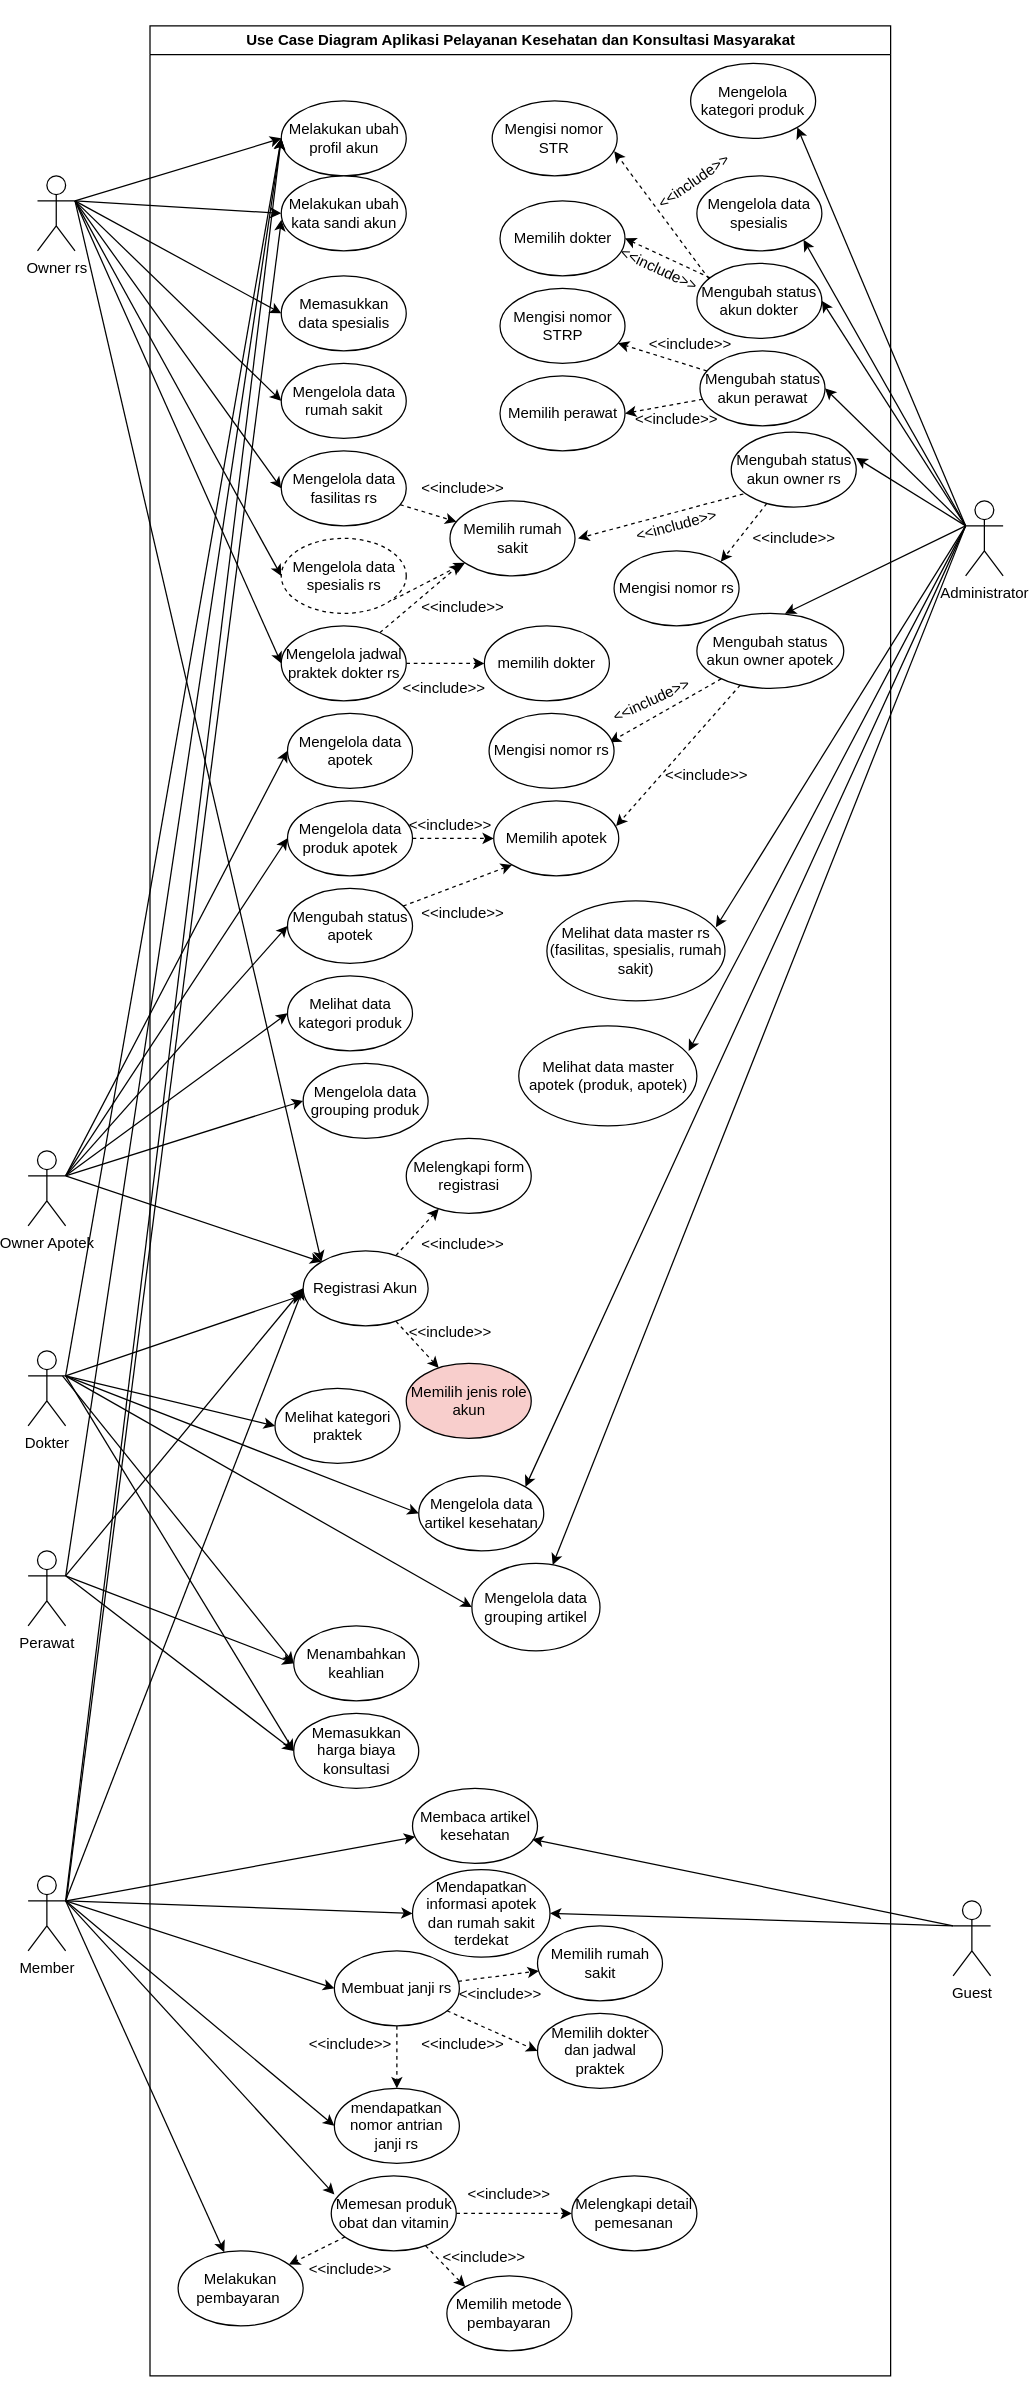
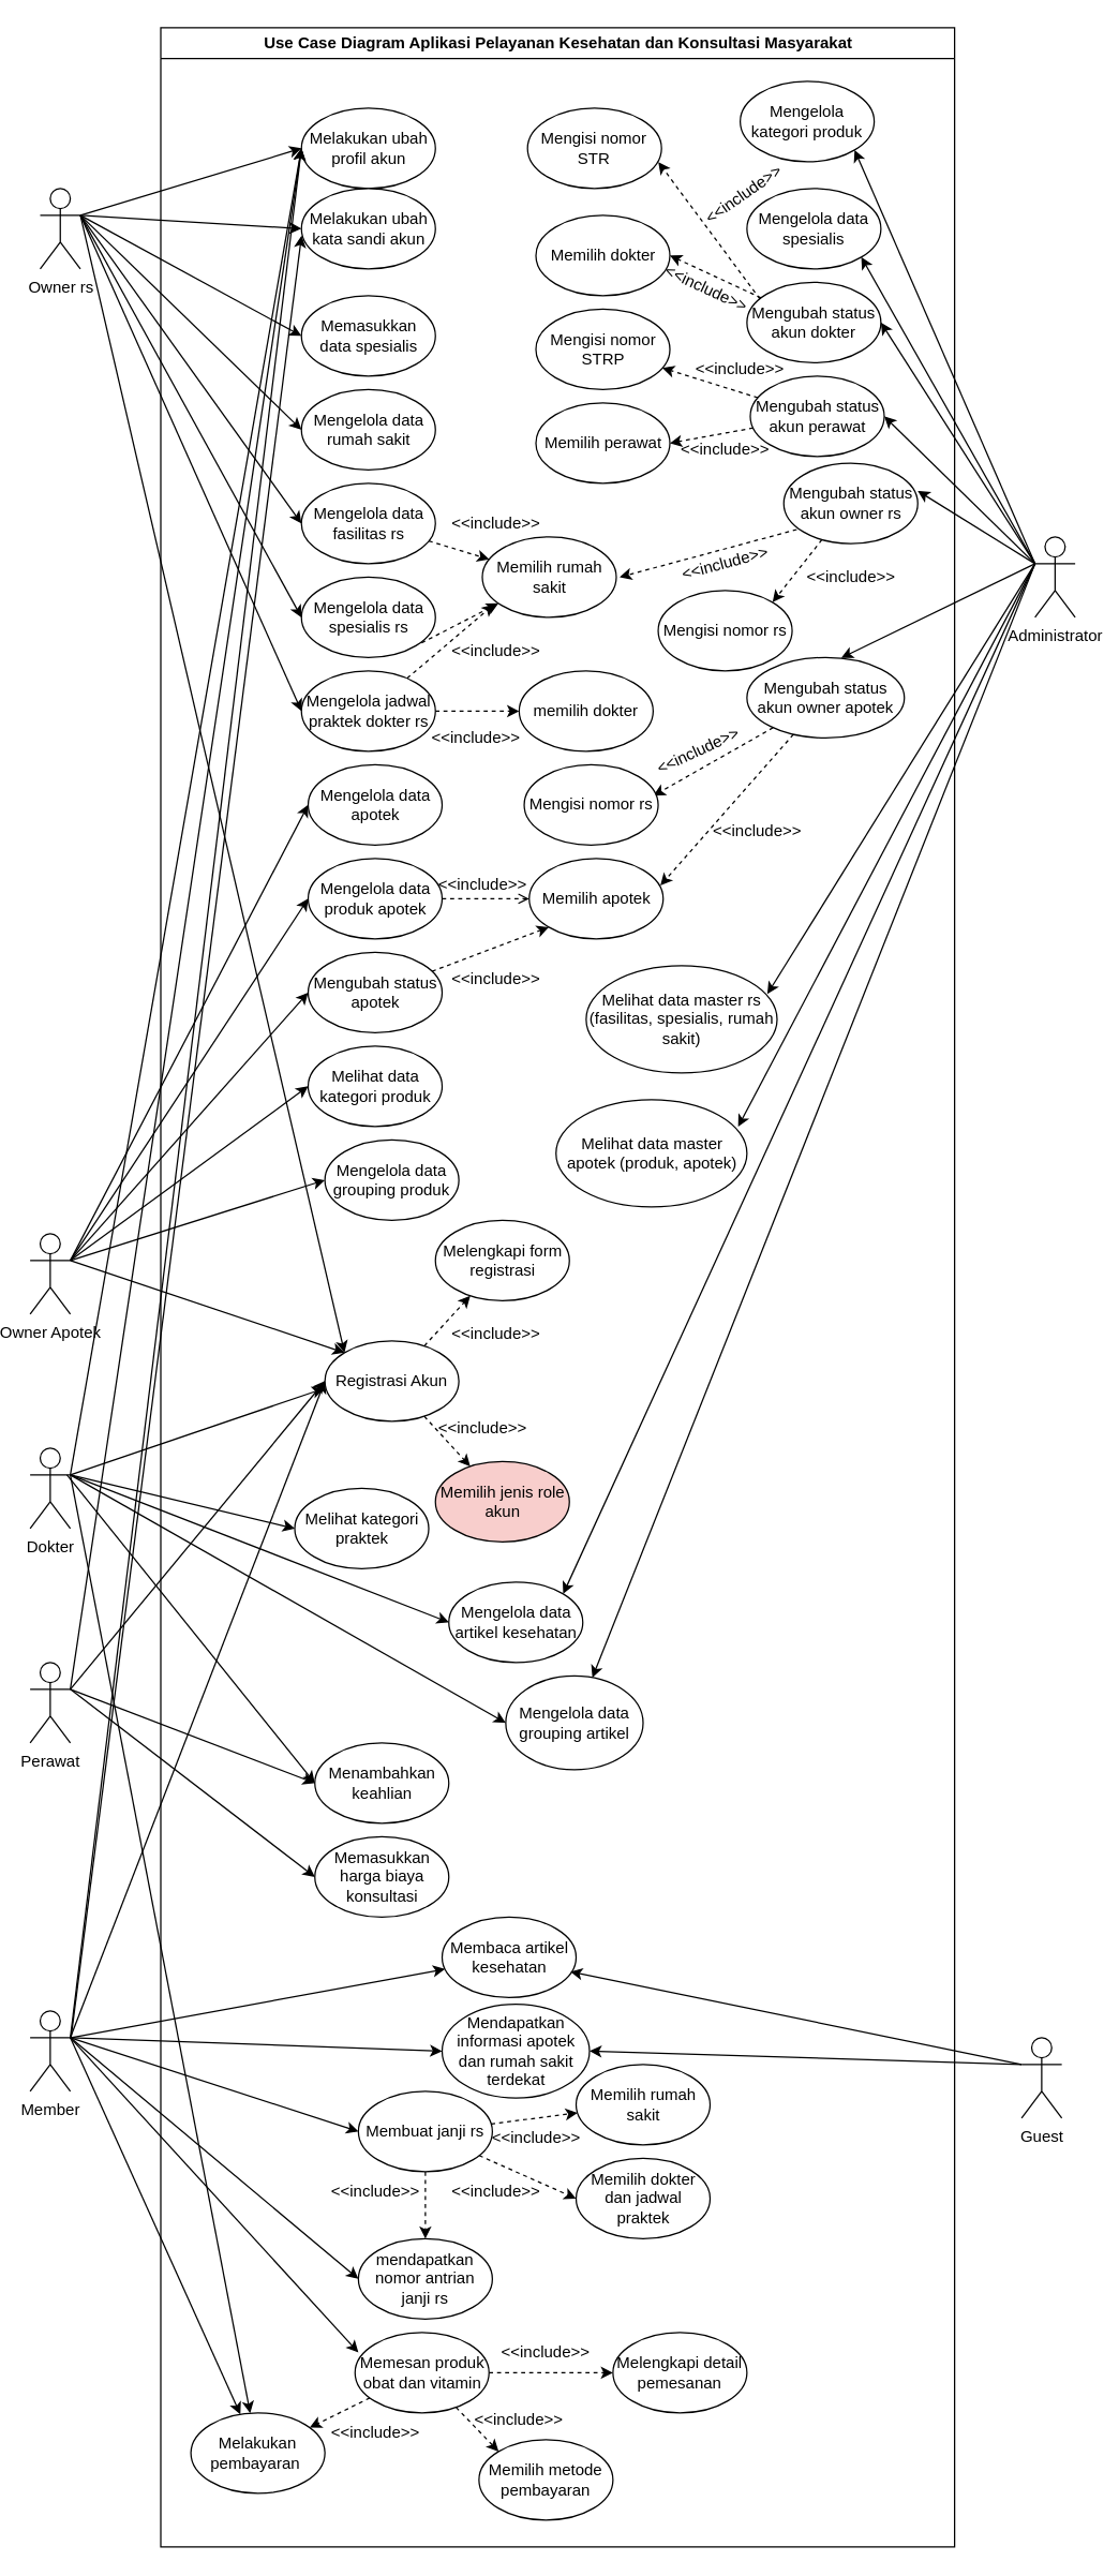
- <mxCell id="63" value="Mengelola kategori produk" style="ellipse;whiteSpace=wrap;html=1;" vertex="1" parent="3"><mxGeometry x="432.5" y="30" width="100" height="60" as="geometry" /></mxCell>
+ <mxCell id="63" value="Mengelola kategori produk" style="ellipse;whiteSpace=wrap;html=1;" vertex="1" parent="3"><mxGeometry x="432.5" y="40" width="100" height="60" as="geometry" /></mxCell>
- <mxCell id="18" value="Mengelola data spesialis rs" style="ellipse;whiteSpace=wrap;html=1;dashed=1;" vertex="1" parent="3"><mxGeometry x="105" y="410" width="100" height="60" as="geometry" /></mxCell>
+ <mxCell id="18" value="Mengelola data spesialis rs" style="ellipse;whiteSpace=wrap;html=1;" vertex="1" parent="3"><mxGeometry x="105" y="410" width="100" height="60" as="geometry" /></mxCell>
- <mxCell id="28" value="" style="edgeStyle=orthogonalEdgeStyle;rounded=0;orthogonalLoop=1;jettySize=auto;html=1;dashed=1;" edge="1" parent="3" source="29" target="32"><mxGeometry relative="1" as="geometry" /></mxCell>
+ <mxCell id="28" value="" style="edgeStyle=orthogonalEdgeStyle;rounded=0;orthogonalLoop=1;jettySize=auto;html=1;dashed=1;endArrow=open;" edge="1" parent="3" source="29" target="32"><mxGeometry relative="1" as="geometry" /></mxCell>
- <mxCell id="114" style="rounded=0;orthogonalLoop=1;jettySize=auto;html=1;entryX=0;entryY=0.5;entryDx=0;entryDy=0;exitX=1;exitY=0.333;exitDx=0;exitDy=0;exitPerimeter=0;" edge="1" parent="1" source="115" target="41"><mxGeometry relative="1" as="geometry"><mxPoint x="57.5" y="1100" as="sourcePoint" /></mxGeometry></mxCell>
+ <mxCell id="114" style="rounded=0;orthogonalLoop=1;jettySize=auto;html=1;exitX=1;exitY=0.333;exitDx=0;exitDy=0;exitPerimeter=0;" edge="1" parent="1" source="115" target="62"><mxGeometry relative="1" as="geometry"><mxPoint x="57.5" y="1100" as="sourcePoint" /></mxGeometry></mxCell>
